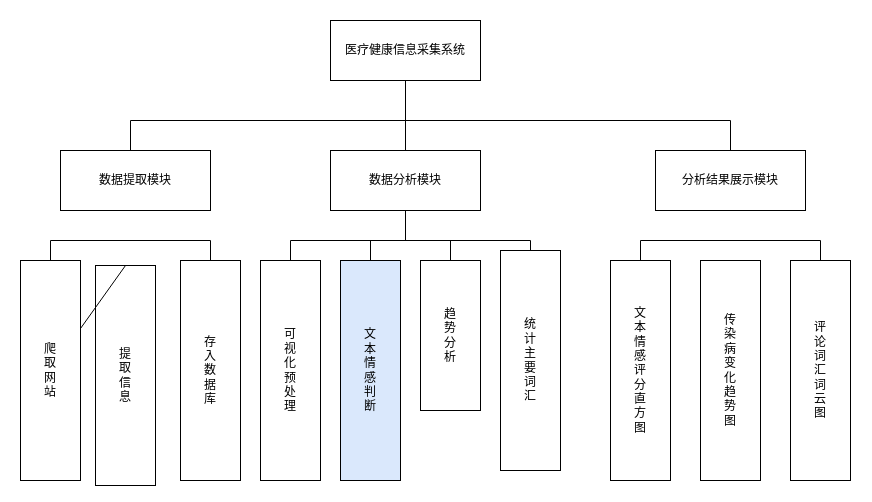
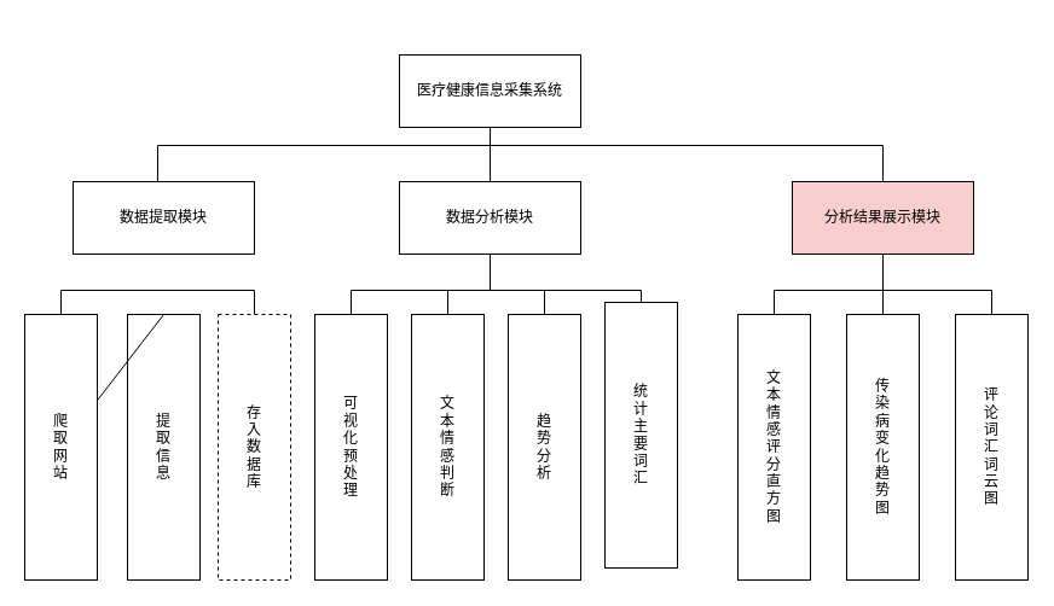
- <mxCell id="2" value="医疗健康信息采集系统" style="rounded=0;whiteSpace=wrap;html=1;" vertex="1" parent="1"><mxGeometry x="330" y="20" width="150" height="60" as="geometry" /></mxCell>
+ <mxCell id="2" value="医疗健康信息采集系统" style="rounded=0;whiteSpace=wrap;html=1;" vertex="1" parent="1"><mxGeometry x="330" y="45" width="150" height="60" as="geometry" /></mxCell>
- <mxCell id="4" value="分析结果展示模块" style="rounded=0;whiteSpace=wrap;html=1;" vertex="1" parent="1"><mxGeometry x="655" y="150" width="150" height="60" as="geometry" /></mxCell>
+ <mxCell id="4" value="分析结果展示模块" style="rounded=0;whiteSpace=wrap;html=1;fillColor=#f8cecc;" vertex="1" parent="1"><mxGeometry x="655" y="150" width="150" height="60" as="geometry" /></mxCell>
+ <mxCell id="31" value="" style="endArrow=none;html=1;rounded=0;entryX=0.5;entryY=1;entryDx=0;entryDy=0;exitX=0.5;exitY=0;exitDx=0;exitDy=0;" edge="1" parent="1" source="14" target="4"><mxGeometry width="50" height="50" relative="1" as="geometry"><mxPoint x="630" y="250" as="sourcePoint" /><mxPoint x="860" y="250" as="targetPoint" /></mxGeometry></mxCell>
- <mxCell id="9" value="趋&lt;div&gt;势&lt;/div&gt;&lt;div&gt;分&lt;/div&gt;&lt;div&gt;析&lt;/div&gt;" style="rounded=0;whiteSpace=wrap;html=1;" vertex="1" parent="1"><mxGeometry x="420" y="260" width="60" height="150" as="geometry" /></mxCell>
+ <mxCell id="9" value="趋&lt;div&gt;势&lt;/div&gt;&lt;div&gt;分&lt;/div&gt;&lt;div&gt;析&lt;/div&gt;" style="rounded=0;whiteSpace=wrap;html=1;" vertex="1" parent="1"><mxGeometry x="420" y="260" width="60" height="220" as="geometry" /></mxCell>
- <mxCell id="12" value="存&lt;div&gt;入&lt;/div&gt;&lt;div&gt;数&lt;/div&gt;&lt;div&gt;据&lt;/div&gt;&lt;div&gt;库&lt;/div&gt;" style="rounded=0;whiteSpace=wrap;html=1;" vertex="1" parent="1"><mxGeometry x="180" y="260" width="60" height="220" as="geometry" /></mxCell>
+ <mxCell id="12" value="存&lt;div&gt;入&lt;/div&gt;&lt;div&gt;数&lt;/div&gt;&lt;div&gt;据&lt;/div&gt;&lt;div&gt;库&lt;/div&gt;" style="rounded=0;whiteSpace=wrap;html=1;dashed=1;" vertex="1" parent="1"><mxGeometry x="180" y="260" width="60" height="220" as="geometry" /></mxCell>
- <mxCell id="10" value="文&lt;div&gt;本&lt;/div&gt;&lt;div&gt;情&lt;/div&gt;&lt;div&gt;感&lt;/div&gt;&lt;div&gt;判&lt;/div&gt;&lt;div&gt;断&lt;/div&gt;" style="rounded=0;whiteSpace=wrap;html=1;fillColor=#dae8fc;" vertex="1" parent="1"><mxGeometry x="340" y="260" width="60" height="220" as="geometry" /></mxCell>
+ <mxCell id="10" value="文&lt;div&gt;本&lt;/div&gt;&lt;div&gt;情&lt;/div&gt;&lt;div&gt;感&lt;/div&gt;&lt;div&gt;判&lt;/div&gt;&lt;div&gt;断&lt;/div&gt;" style="rounded=0;whiteSpace=wrap;html=1;" vertex="1" parent="1"><mxGeometry x="340" y="260" width="60" height="220" as="geometry" /></mxCell>
- <mxCell id="7" value="提&lt;div&gt;取&lt;/div&gt;&lt;div&gt;信&lt;/div&gt;&lt;div&gt;息&lt;/div&gt;" style="rounded=0;whiteSpace=wrap;html=1;" vertex="1" parent="1"><mxGeometry x="95" y="265" width="60" height="220" as="geometry" /></mxCell>
+ <mxCell id="7" value="提&lt;div&gt;取&lt;/div&gt;&lt;div&gt;信&lt;/div&gt;&lt;div&gt;息&lt;/div&gt;" style="rounded=0;whiteSpace=wrap;html=1;" vertex="1" parent="1"><mxGeometry x="105" y="260" width="60" height="220" as="geometry" /></mxCell>
